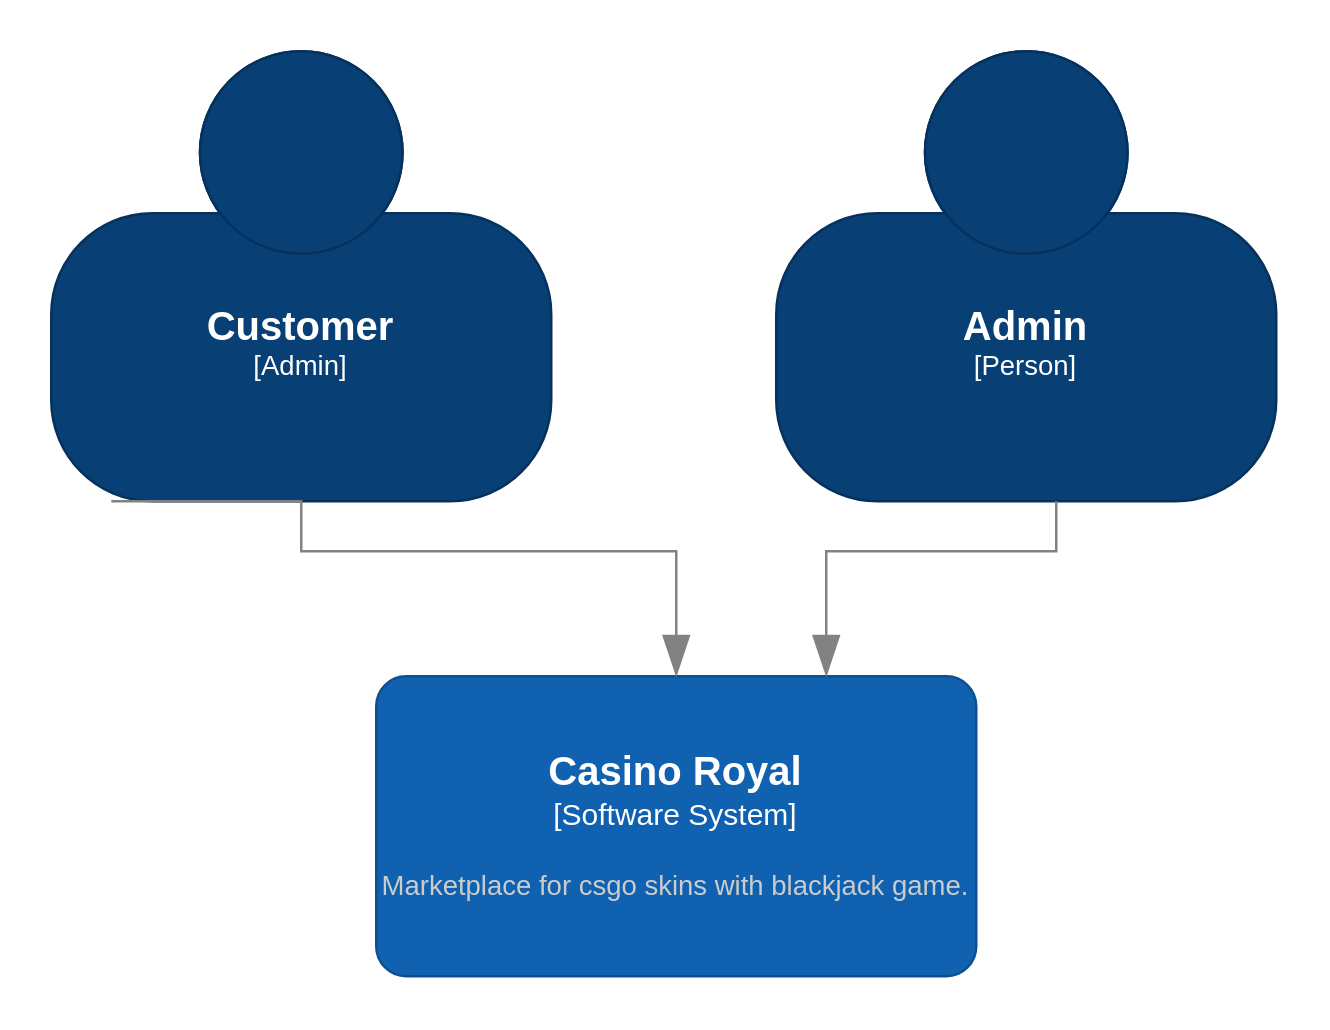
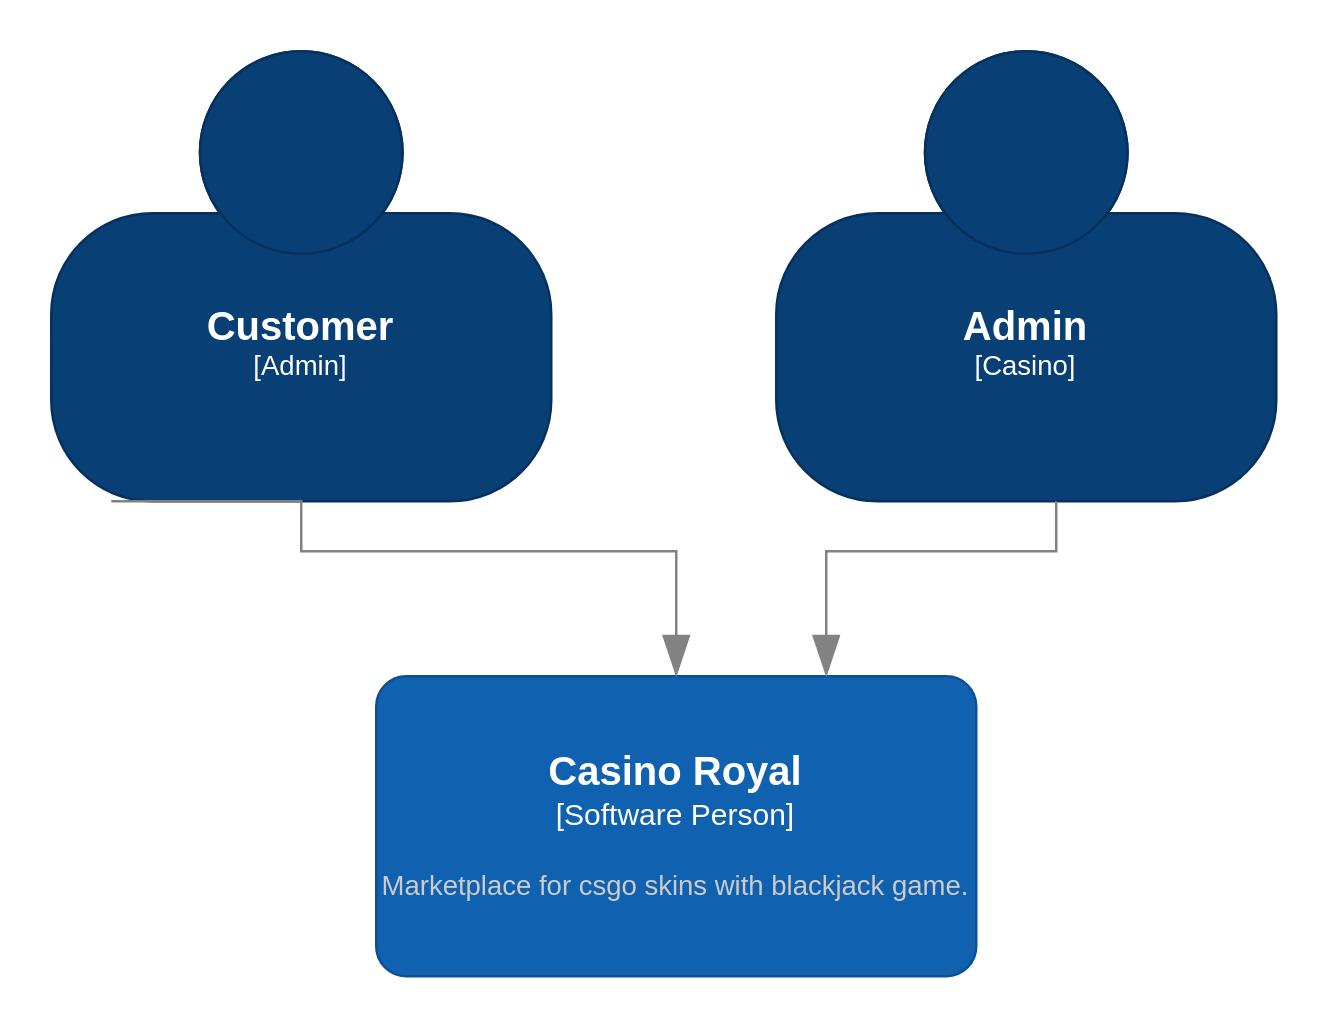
- <mxCell id="4" value="&lt;font style=&quot;font-size: 16px&quot;&gt;&lt;b&gt;Admin&#10;&lt;/b&gt;&lt;/font&gt;&lt;div&gt;[Person]&lt;/div&gt;&lt;br&gt;&lt;div&gt;&lt;font style=&quot;font-size: 11px&quot;&gt;&lt;font color=&quot;#cccccc&quot;&gt;&lt;/font&gt;&lt;/div&gt;" style="html=1;fontSize=11;dashed=0;whiteSpace=wrap;fillColor=#083F75;strokeColor=#06315C;fontColor=#ffffff;shape=mxgraph.c4.person2;align=center;metaEdit=1;points=[[0.5,0,0],[1,0.5,0],[1,0.75,0],[0.75,1,0],[0.5,1,0],[0.25,1,0],[0,0.75,0],[0,0.5,0]];resizable=0;" parent="1" vertex="1"><mxGeometry x="310" y="20" width="200" height="180" as="geometry" /></mxCell>
+ <mxCell id="4" value="&lt;font style=&quot;font-size: 16px&quot;&gt;&lt;b&gt;Admin&#10;&lt;/b&gt;&lt;/font&gt;&lt;div&gt;[Casino]&lt;/div&gt;&lt;br&gt;&lt;div&gt;&lt;font style=&quot;font-size: 11px&quot;&gt;&lt;font color=&quot;#cccccc&quot;&gt;&lt;/font&gt;&lt;/div&gt;" style="html=1;fontSize=11;dashed=0;whiteSpace=wrap;fillColor=#083F75;strokeColor=#06315C;fontColor=#ffffff;shape=mxgraph.c4.person2;align=center;metaEdit=1;points=[[0.5,0,0],[1,0.5,0],[1,0.75,0],[0.75,1,0],[0.5,1,0],[0.25,1,0],[0,0.75,0],[0,0.5,0]];resizable=0;" parent="1" vertex="1"><mxGeometry x="310" y="20" width="200" height="180" as="geometry" /></mxCell>
- <mxCell id="3" value="&lt;font style=&quot;font-size: 16px&quot;&gt;&lt;b&gt;Casino Royal&lt;/b&gt;&lt;/font&gt;&lt;div&gt;[Software System]&lt;/div&gt;&lt;br&gt;&lt;div&gt;&lt;font style=&quot;font-size: 11px&quot;&gt;&lt;font color=&quot;#cccccc&quot;&gt;Marketplace for csgo skins with blackjack game.&lt;/font&gt;&lt;/div&gt;" style="rounded=1;whiteSpace=wrap;html=1;labelBackgroundColor=none;fillColor=#1061B0;fontColor=#ffffff;align=center;arcSize=10;strokeColor=#0D5091;metaEdit=1;resizable=0;points=[[0.25,0,0],[0.5,0,0],[0.75,0,0],[1,0.25,0],[1,0.5,0],[1,0.75,0],[0.75,1,0],[0.5,1,0],[0.25,1,0],[0,0.75,0],[0,0.5,0],[0,0.25,0]];" parent="1" vertex="1"><mxGeometry x="150" y="270" width="240" height="120" as="geometry" /></mxCell>
+ <mxCell id="3" value="&lt;font style=&quot;font-size: 16px&quot;&gt;&lt;b&gt;Casino Royal&lt;/b&gt;&lt;/font&gt;&lt;div&gt;[Software Person]&lt;/div&gt;&lt;br&gt;&lt;div&gt;&lt;font style=&quot;font-size: 11px&quot;&gt;&lt;font color=&quot;#cccccc&quot;&gt;Marketplace for csgo skins with blackjack game.&lt;/font&gt;&lt;/div&gt;" style="rounded=1;whiteSpace=wrap;html=1;labelBackgroundColor=none;fillColor=#1061B0;fontColor=#ffffff;align=center;arcSize=10;strokeColor=#0D5091;metaEdit=1;resizable=0;points=[[0.25,0,0],[0.5,0,0],[0.75,0,0],[1,0.25,0],[1,0.5,0],[1,0.75,0],[0.75,1,0],[0.5,1,0],[0.25,1,0],[0,0.75,0],[0,0.5,0],[0,0.25,0]];" parent="1" vertex="1"><mxGeometry x="150" y="270" width="240" height="120" as="geometry" /></mxCell>
